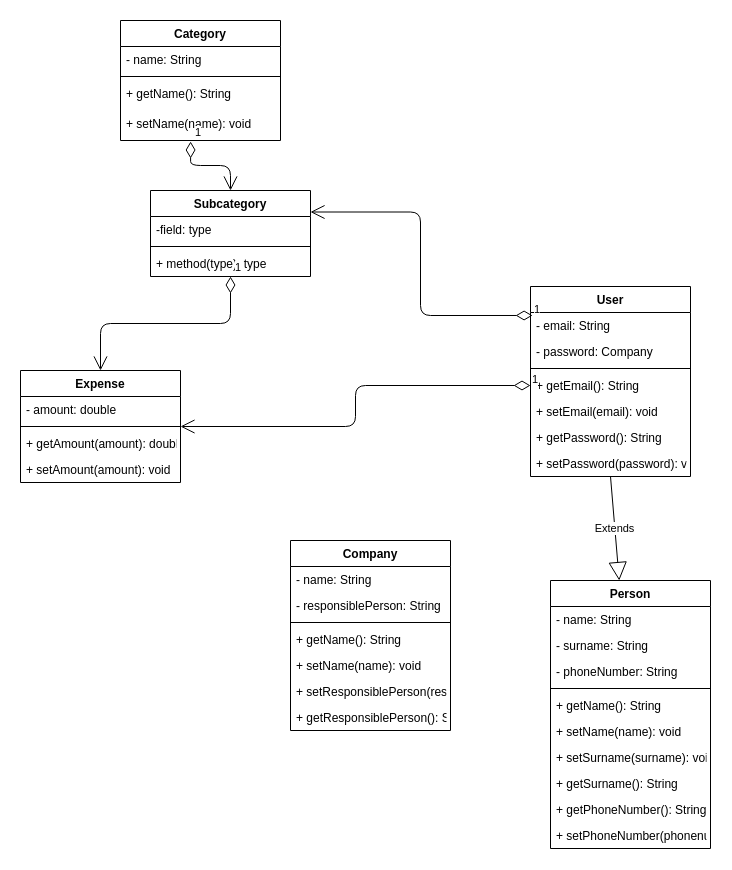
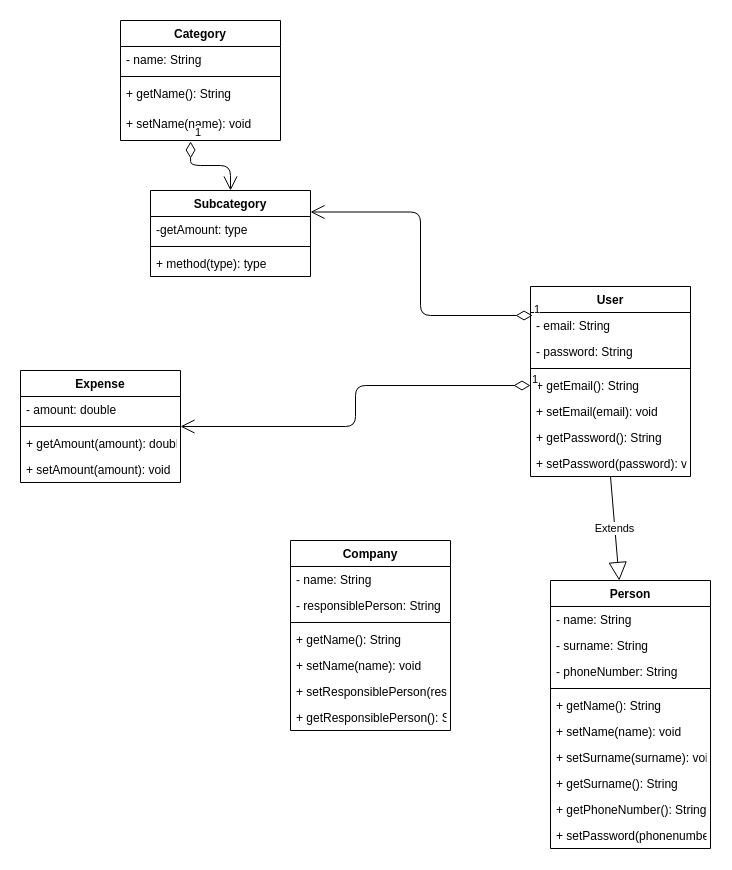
- <mxCell id="36" value="-field: type" style="text;strokeColor=none;fillColor=none;align=left;verticalAlign=top;spacingLeft=4;spacingRight=4;overflow=hidden;rotatable=0;points=[[0,0.5],[1,0.5]];portConstraint=eastwest;" vertex="1" parent="35"><mxGeometry y="26" width="160" height="26" as="geometry" /></mxCell>
+ <mxCell id="36" value="-getAmount: type" style="text;strokeColor=none;fillColor=none;align=left;verticalAlign=top;spacingLeft=4;spacingRight=4;overflow=hidden;rotatable=0;points=[[0,0.5],[1,0.5]];portConstraint=eastwest;" vertex="1" parent="35"><mxGeometry y="26" width="160" height="26" as="geometry" /></mxCell>
- <mxCell id="40" value="1" style="endArrow=open;html=1;endSize=12;startArrow=diamondThin;startSize=14;startFill=0;edgeStyle=orthogonalEdgeStyle;align=left;verticalAlign=bottom;exitX=0.5;exitY=1;exitDx=0;exitDy=0;entryX=0.5;entryY=0;entryDx=0;entryDy=0;" edge="1" parent="1" source="35" target="41"><mxGeometry x="-1" y="3" relative="1" as="geometry"><mxPoint x="320" y="410" as="sourcePoint" /><mxPoint x="480" y="410" as="targetPoint" /></mxGeometry></mxCell>
- <mxCell id="9" value="- password: Company" style="text;strokeColor=none;fillColor=none;align=left;verticalAlign=top;spacingLeft=4;spacingRight=4;overflow=hidden;rotatable=0;points=[[0,0.5],[1,0.5]];portConstraint=eastwest;" vertex="1" parent="7"><mxGeometry y="52" width="160" height="26" as="geometry" /></mxCell>
+ <mxCell id="9" value="- password: String" style="text;strokeColor=none;fillColor=none;align=left;verticalAlign=top;spacingLeft=4;spacingRight=4;overflow=hidden;rotatable=0;points=[[0,0.5],[1,0.5]];portConstraint=eastwest;" vertex="1" parent="7"><mxGeometry y="52" width="160" height="26" as="geometry" /></mxCell>
- <mxCell id="34" value="+ setPhoneNumber(phonenumber): void&#10;" style="text;strokeColor=none;fillColor=none;align=left;verticalAlign=top;spacingLeft=4;spacingRight=4;overflow=hidden;rotatable=0;points=[[0,0.5],[1,0.5]];portConstraint=eastwest;" vertex="1" parent="24"><mxGeometry y="242" width="160" height="26" as="geometry" /></mxCell>
+ <mxCell id="34" value="+ setPassword(phonenumber): void&#10;" style="text;strokeColor=none;fillColor=none;align=left;verticalAlign=top;spacingLeft=4;spacingRight=4;overflow=hidden;rotatable=0;points=[[0,0.5],[1,0.5]];portConstraint=eastwest;" vertex="1" parent="24"><mxGeometry y="242" width="160" height="26" as="geometry" /></mxCell>
